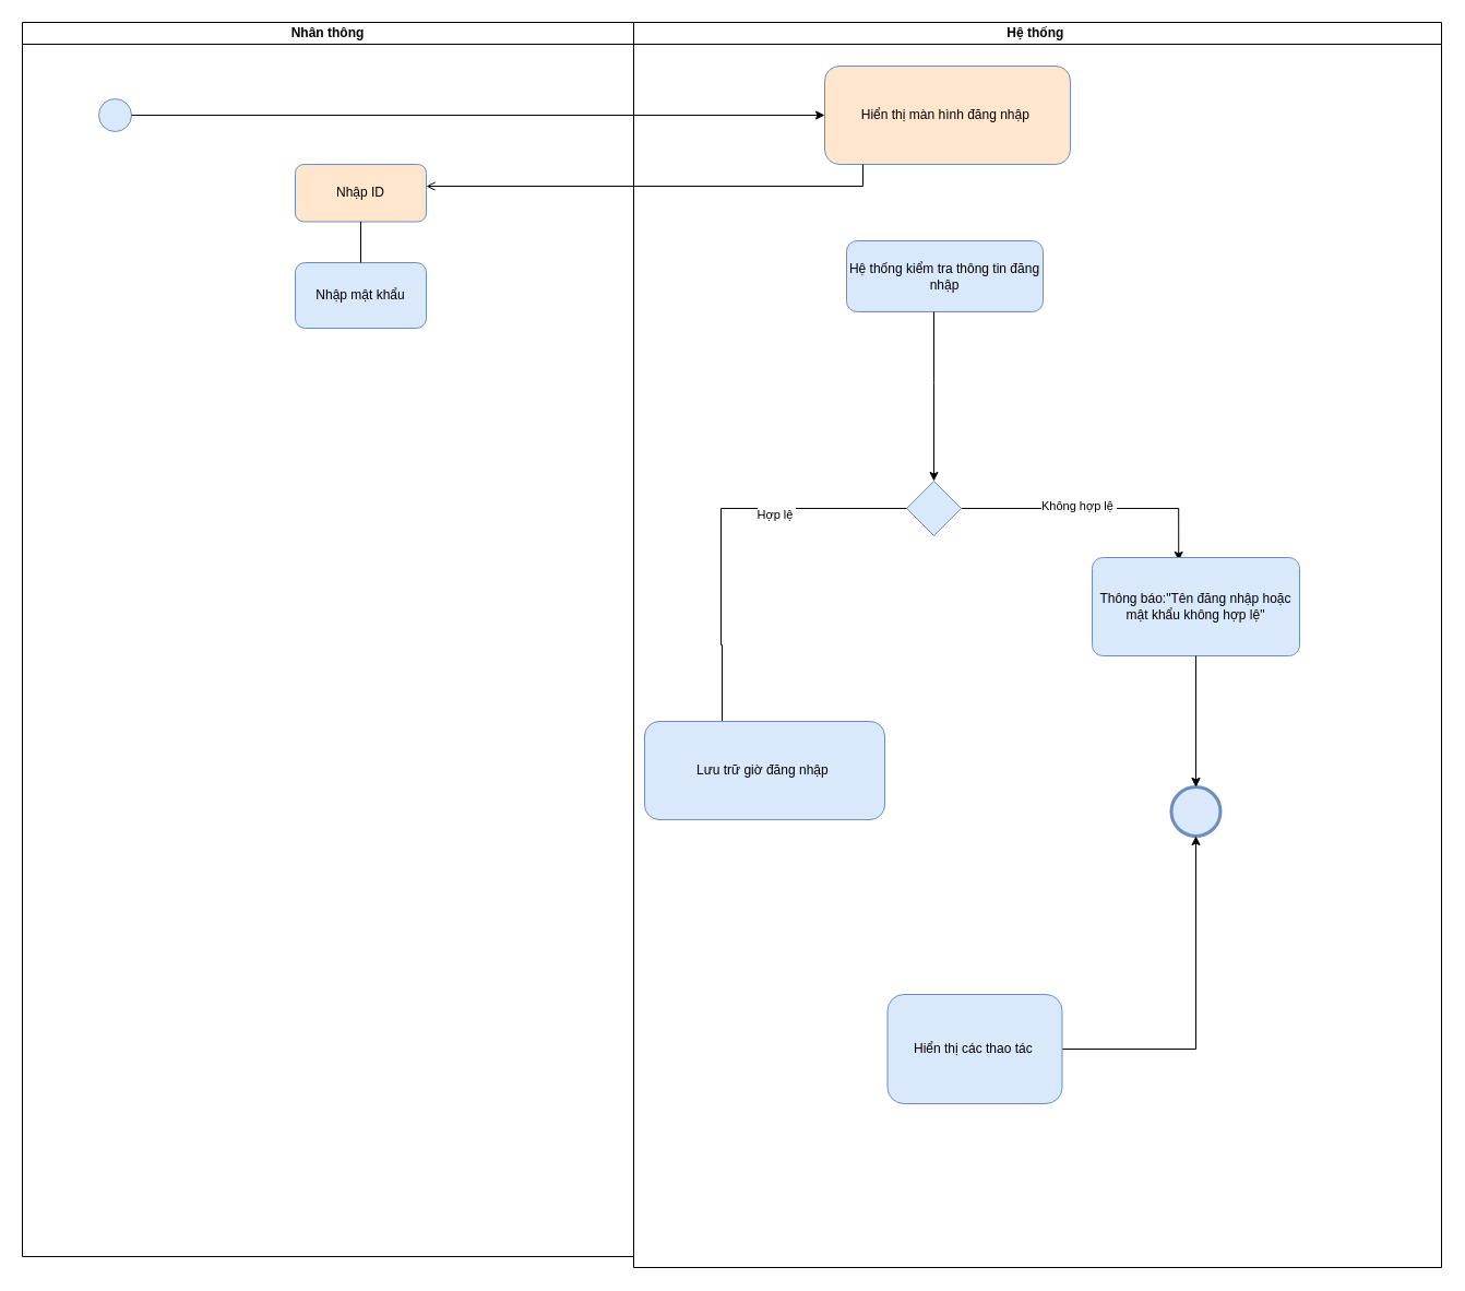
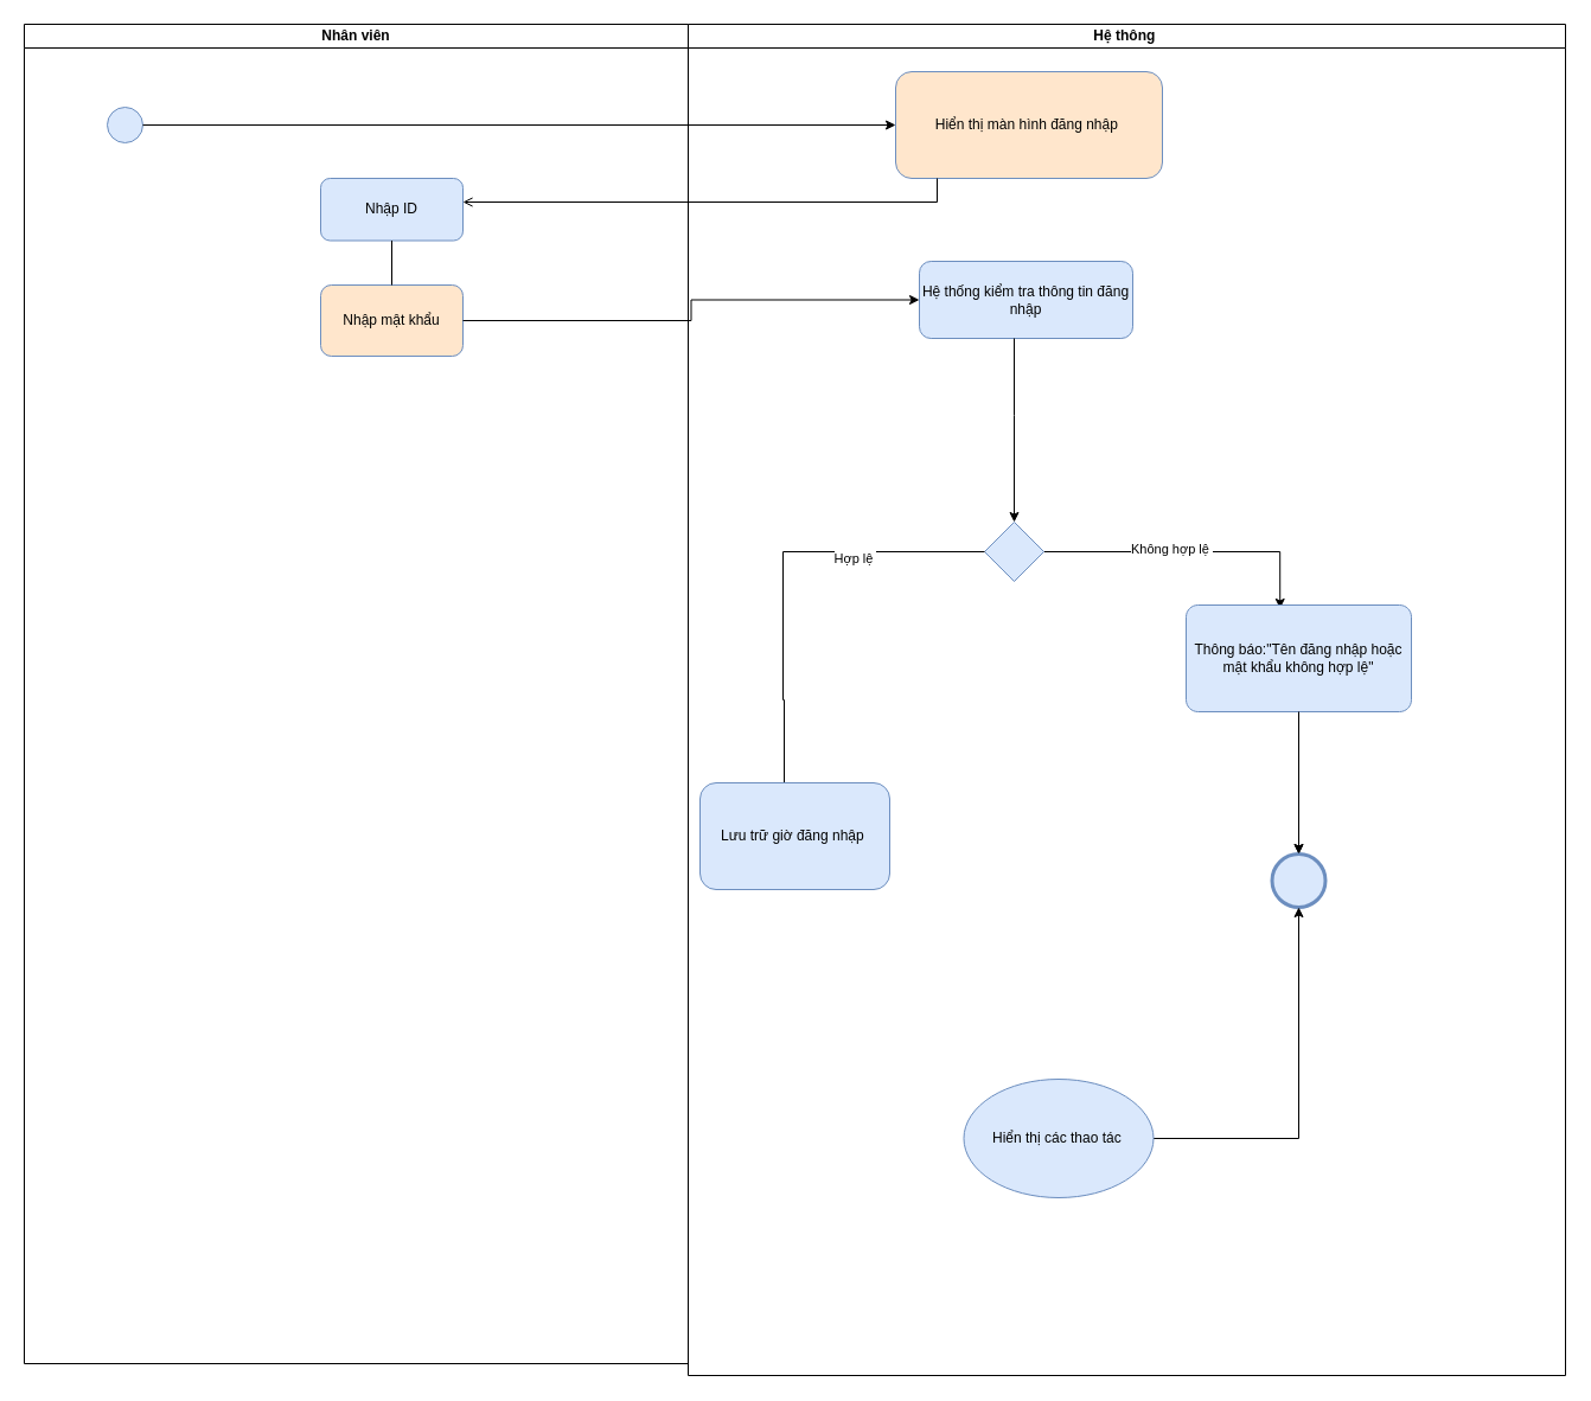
- <mxCell id="2" value="Nhân thông" style="swimlane;startSize=20;whiteSpace=wrap;html=1;" vertex="1" parent="1"><mxGeometry x="20" y="20" width="560" height="1130" as="geometry" /></mxCell>
+ <mxCell id="2" value="Nhân viên" style="swimlane;startSize=20;whiteSpace=wrap;html=1;" vertex="1" parent="1"><mxGeometry x="20" y="20" width="560" height="1130" as="geometry" /></mxCell>
- <mxCell id="7" value="Hệ thống&amp;nbsp;" style="swimlane;startSize=20;whiteSpace=wrap;html=1;" vertex="1" parent="1"><mxGeometry x="580" y="20" width="740" height="1140" as="geometry" /></mxCell>
+ <mxCell id="7" value="Hệ thông&amp;nbsp;" style="swimlane;startSize=20;whiteSpace=wrap;html=1;" vertex="1" parent="1"><mxGeometry x="580" y="20" width="740" height="1140" as="geometry" /></mxCell>
- <mxCell id="4" value="Nhập ID" style="rounded=1;whiteSpace=wrap;html=1;fillColor=#ffe6cc;strokeColor=#6c8ebf;" vertex="1" parent="2"><mxGeometry x="250" y="130" width="120" height="52.5" as="geometry" /></mxCell>
+ <mxCell id="4" value="Nhập ID" style="rounded=1;whiteSpace=wrap;html=1;fillColor=#dae8fc;strokeColor=#6c8ebf;" vertex="1" parent="2"><mxGeometry x="250" y="130" width="120" height="52.5" as="geometry" /></mxCell>
+ <mxCell id="25" style="edgeStyle=orthogonalEdgeStyle;rounded=0;orthogonalLoop=1;jettySize=auto;html=1;exitX=1;exitY=0.5;exitDx=0;exitDy=0;" edge="1" parent="1" source="5" target="21"><mxGeometry relative="1" as="geometry"><mxPoint x="720" y="269.727" as="targetPoint" /></mxGeometry></mxCell>
- <mxCell id="5" value="Nhập mật khẩu" style="rounded=1;whiteSpace=wrap;html=1;fillColor=#dae8fc;strokeColor=#6c8ebf;" vertex="1" parent="2"><mxGeometry x="250" y="220" width="120" height="60" as="geometry" /></mxCell>
+ <mxCell id="5" value="Nhập mật khẩu" style="rounded=1;whiteSpace=wrap;html=1;fillColor=#ffe6cc;strokeColor=#6c8ebf;" vertex="1" parent="2"><mxGeometry x="250" y="220" width="120" height="60" as="geometry" /></mxCell>
- <mxCell id="17" value="Lưu trữ giờ đăng nhập&amp;nbsp;" style="rounded=1;whiteSpace=wrap;html=1;fillColor=#dae8fc;strokeColor=#6c8ebf;" vertex="1" parent="7"><mxGeometry x="10" y="640" width="220" height="90" as="geometry" /></mxCell>
+ <mxCell id="17" value="Lưu trữ giờ đăng nhập&amp;nbsp;" style="rounded=1;whiteSpace=wrap;html=1;fillColor=#dae8fc;strokeColor=#6c8ebf;" vertex="1" parent="7"><mxGeometry x="10" y="640" width="160" height="90" as="geometry" /></mxCell>
- <mxCell id="19" value="Hiển thị các thao tác&amp;nbsp;" style="rounded=1;whiteSpace=wrap;html=1;fillColor=#dae8fc;strokeColor=#6c8ebf;" vertex="1" parent="7"><mxGeometry x="232.5" y="890" width="160" height="100" as="geometry" /></mxCell>
+ <mxCell id="19" value="Hiển thị các thao tác&amp;nbsp;" style="ellipse;whiteSpace=wrap;html=1;fillColor=#dae8fc;strokeColor=#6c8ebf;" vertex="1" parent="7"><mxGeometry x="232.5" y="890" width="160" height="100" as="geometry" /></mxCell>
